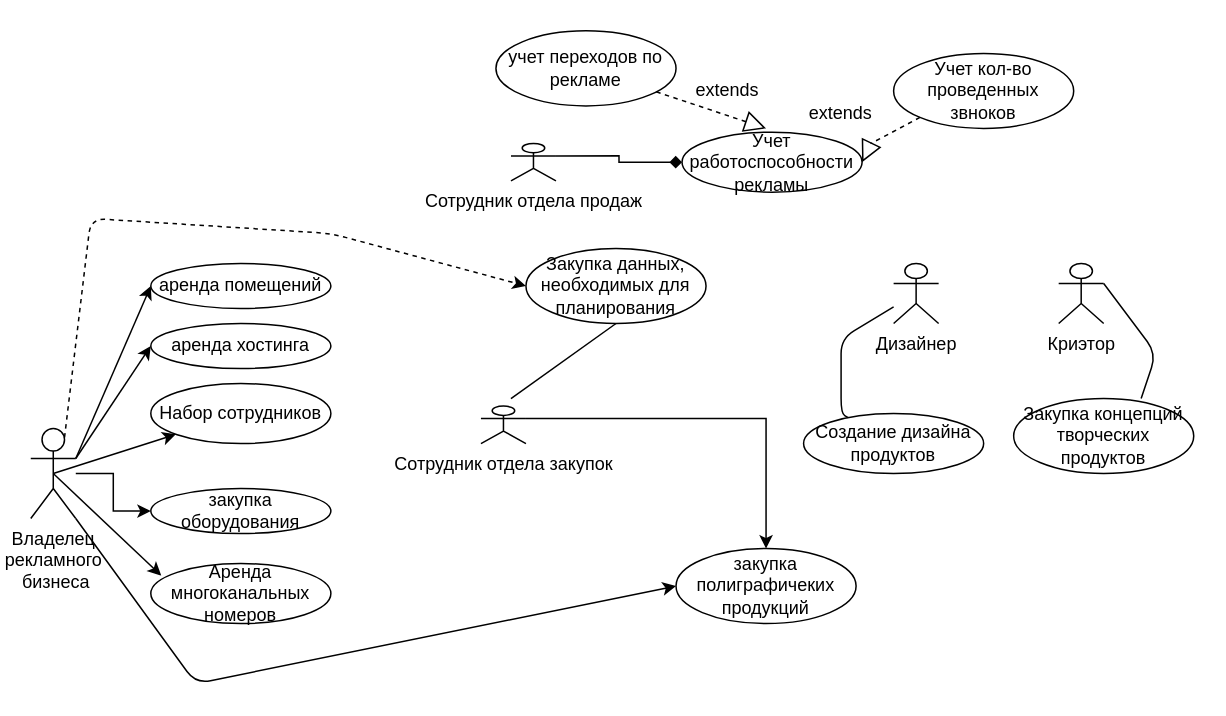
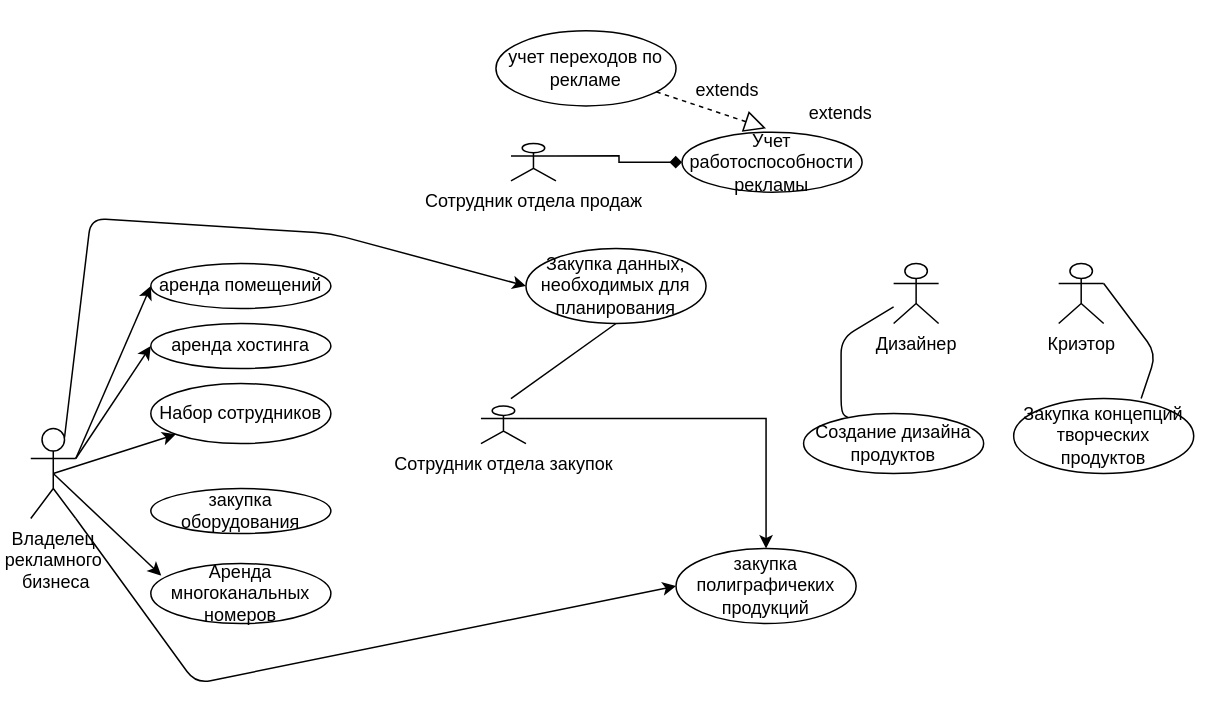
- <mxCell id="26" value="Учет кол-во проведенных звноков" style="ellipse;whiteSpace=wrap;html=1;" vertex="1" parent="1"><mxGeometry x="595" y="35" width="120" height="50" as="geometry" /></mxCell>
- <mxCell id="27" value="" style="endArrow=block;dashed=1;endFill=0;endSize=12;html=1;exitX=0;exitY=1;exitDx=0;exitDy=0;entryX=1;entryY=0.5;entryDx=0;entryDy=0;" edge="1" parent="1" source="26" target="23"><mxGeometry width="160" relative="1" as="geometry"><mxPoint x="490" y="235" as="sourcePoint" /><mxPoint x="650" y="235" as="targetPoint" /><Array as="points"><mxPoint x="580" y="95" /></Array></mxGeometry></mxCell>
- <mxCell id="12" value="" style="endArrow=classic;html=1;exitX=0.75;exitY=0.1;exitDx=0;exitDy=0;exitPerimeter=0;entryX=0;entryY=0.5;entryDx=0;entryDy=0;dashed=1;" edge="1" parent="1" source="3" target="11"><mxGeometry width="50" height="50" relative="1" as="geometry"><mxPoint x="480" y="325" as="sourcePoint" /><mxPoint x="530" y="275" as="targetPoint" /><Array as="points"><mxPoint x="60" y="145" /><mxPoint x="220" y="155" /></Array></mxGeometry></mxCell>
+ <mxCell id="12" value="" style="endArrow=classic;html=1;exitX=0.75;exitY=0.1;exitDx=0;exitDy=0;exitPerimeter=0;entryX=0;entryY=0.5;entryDx=0;entryDy=0;" edge="1" parent="1" source="3" target="11"><mxGeometry width="50" height="50" relative="1" as="geometry"><mxPoint x="480" y="325" as="sourcePoint" /><mxPoint x="530" y="275" as="targetPoint" /><Array as="points"><mxPoint x="60" y="145" /><mxPoint x="220" y="155" /></Array></mxGeometry></mxCell>
- <mxCell id="2" value="" style="edgeStyle=orthogonalEdgeStyle;rounded=0;orthogonalLoop=1;jettySize=auto;html=1;" edge="1" parent="1" source="3" target="7"><mxGeometry relative="1" as="geometry" /></mxCell>
